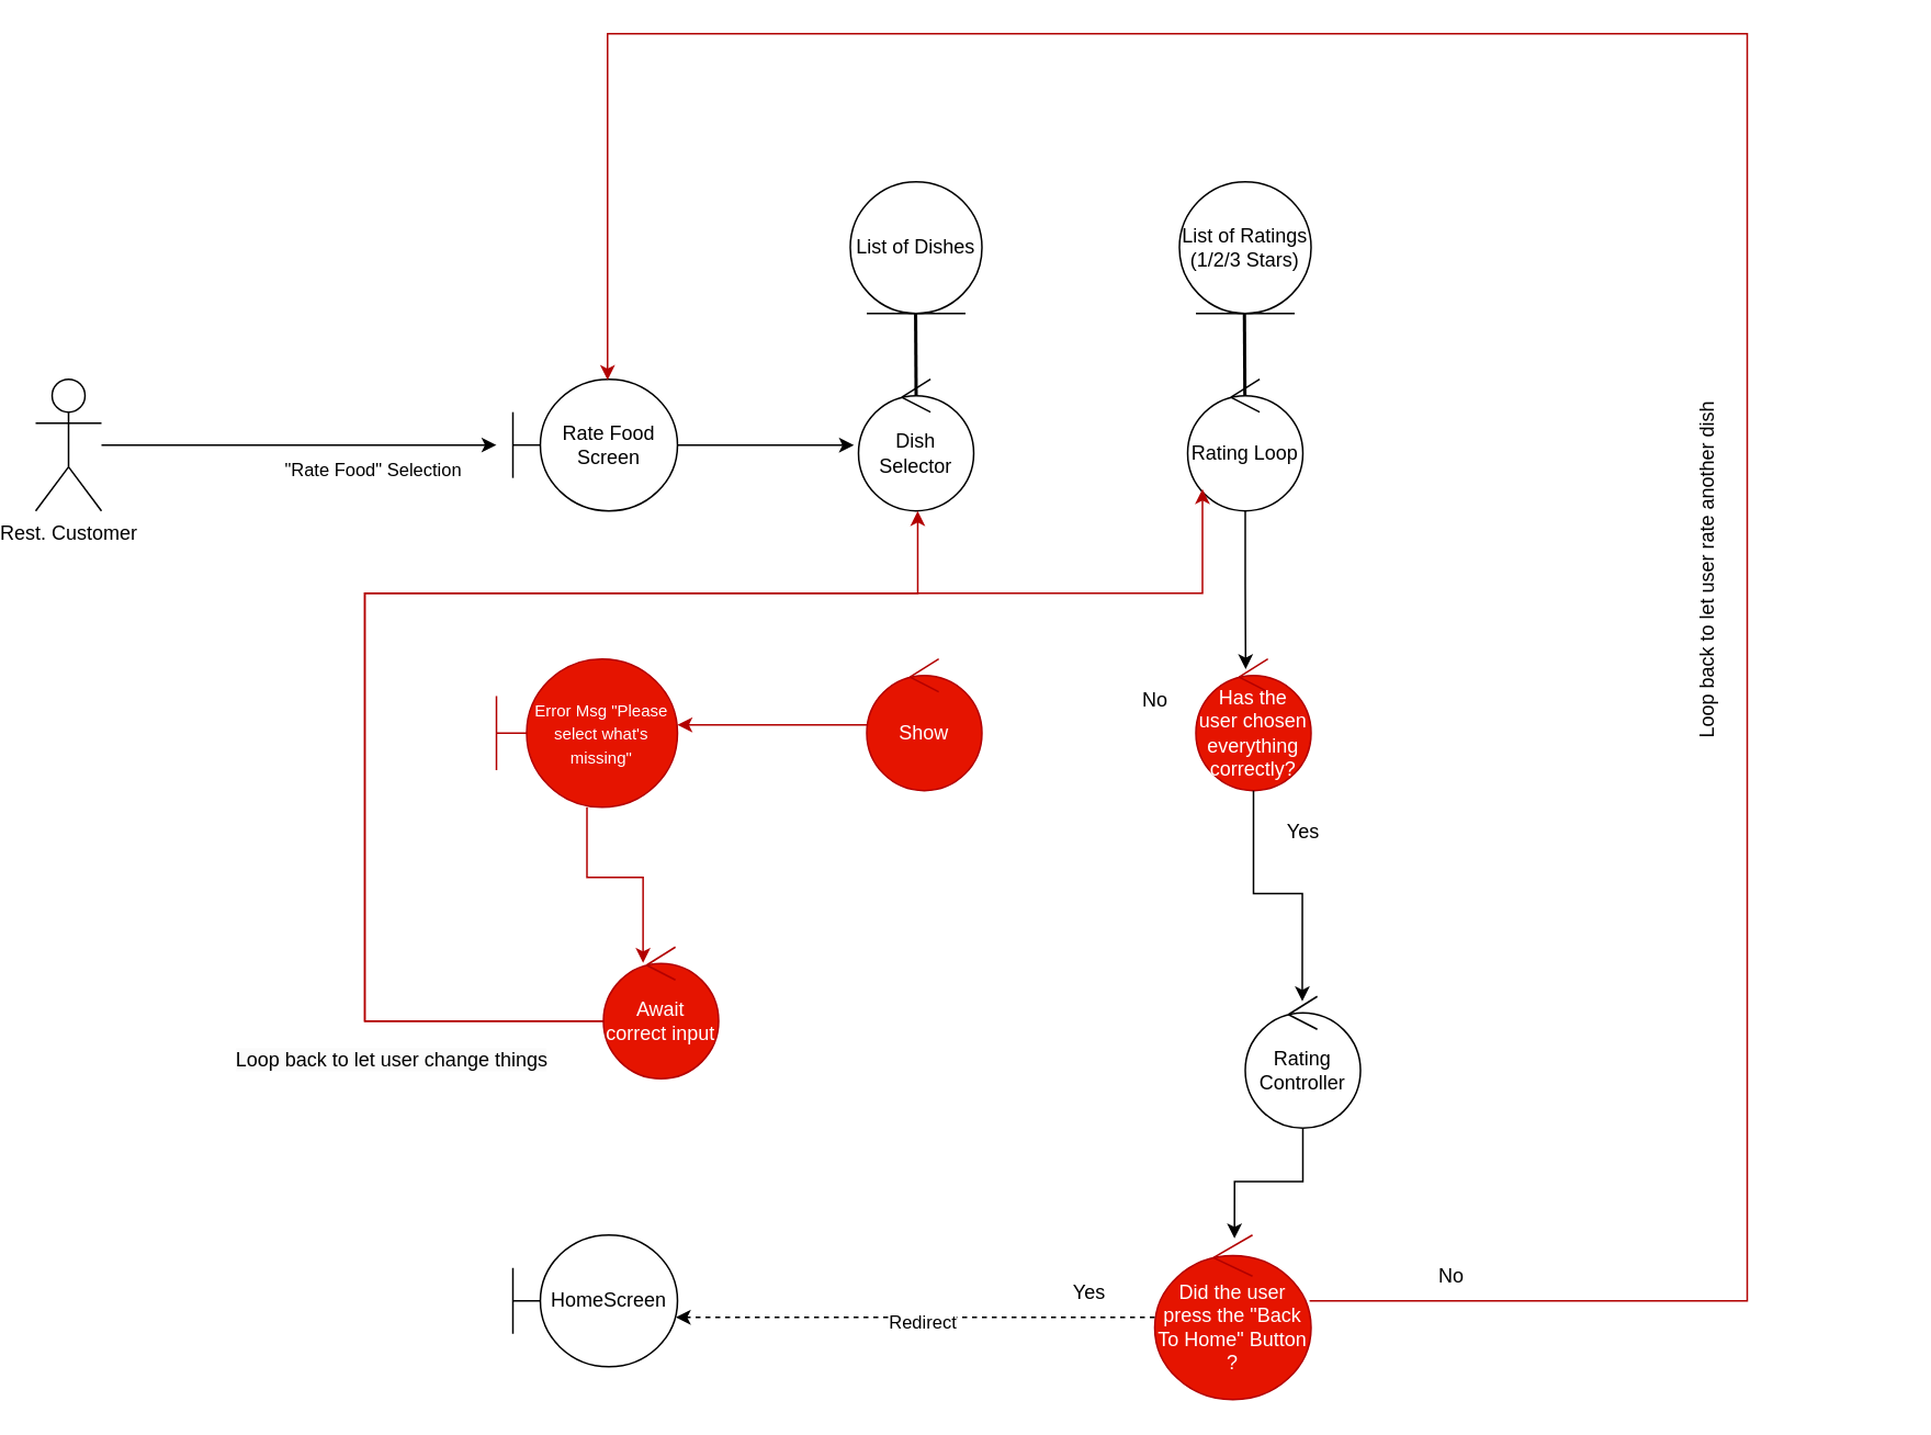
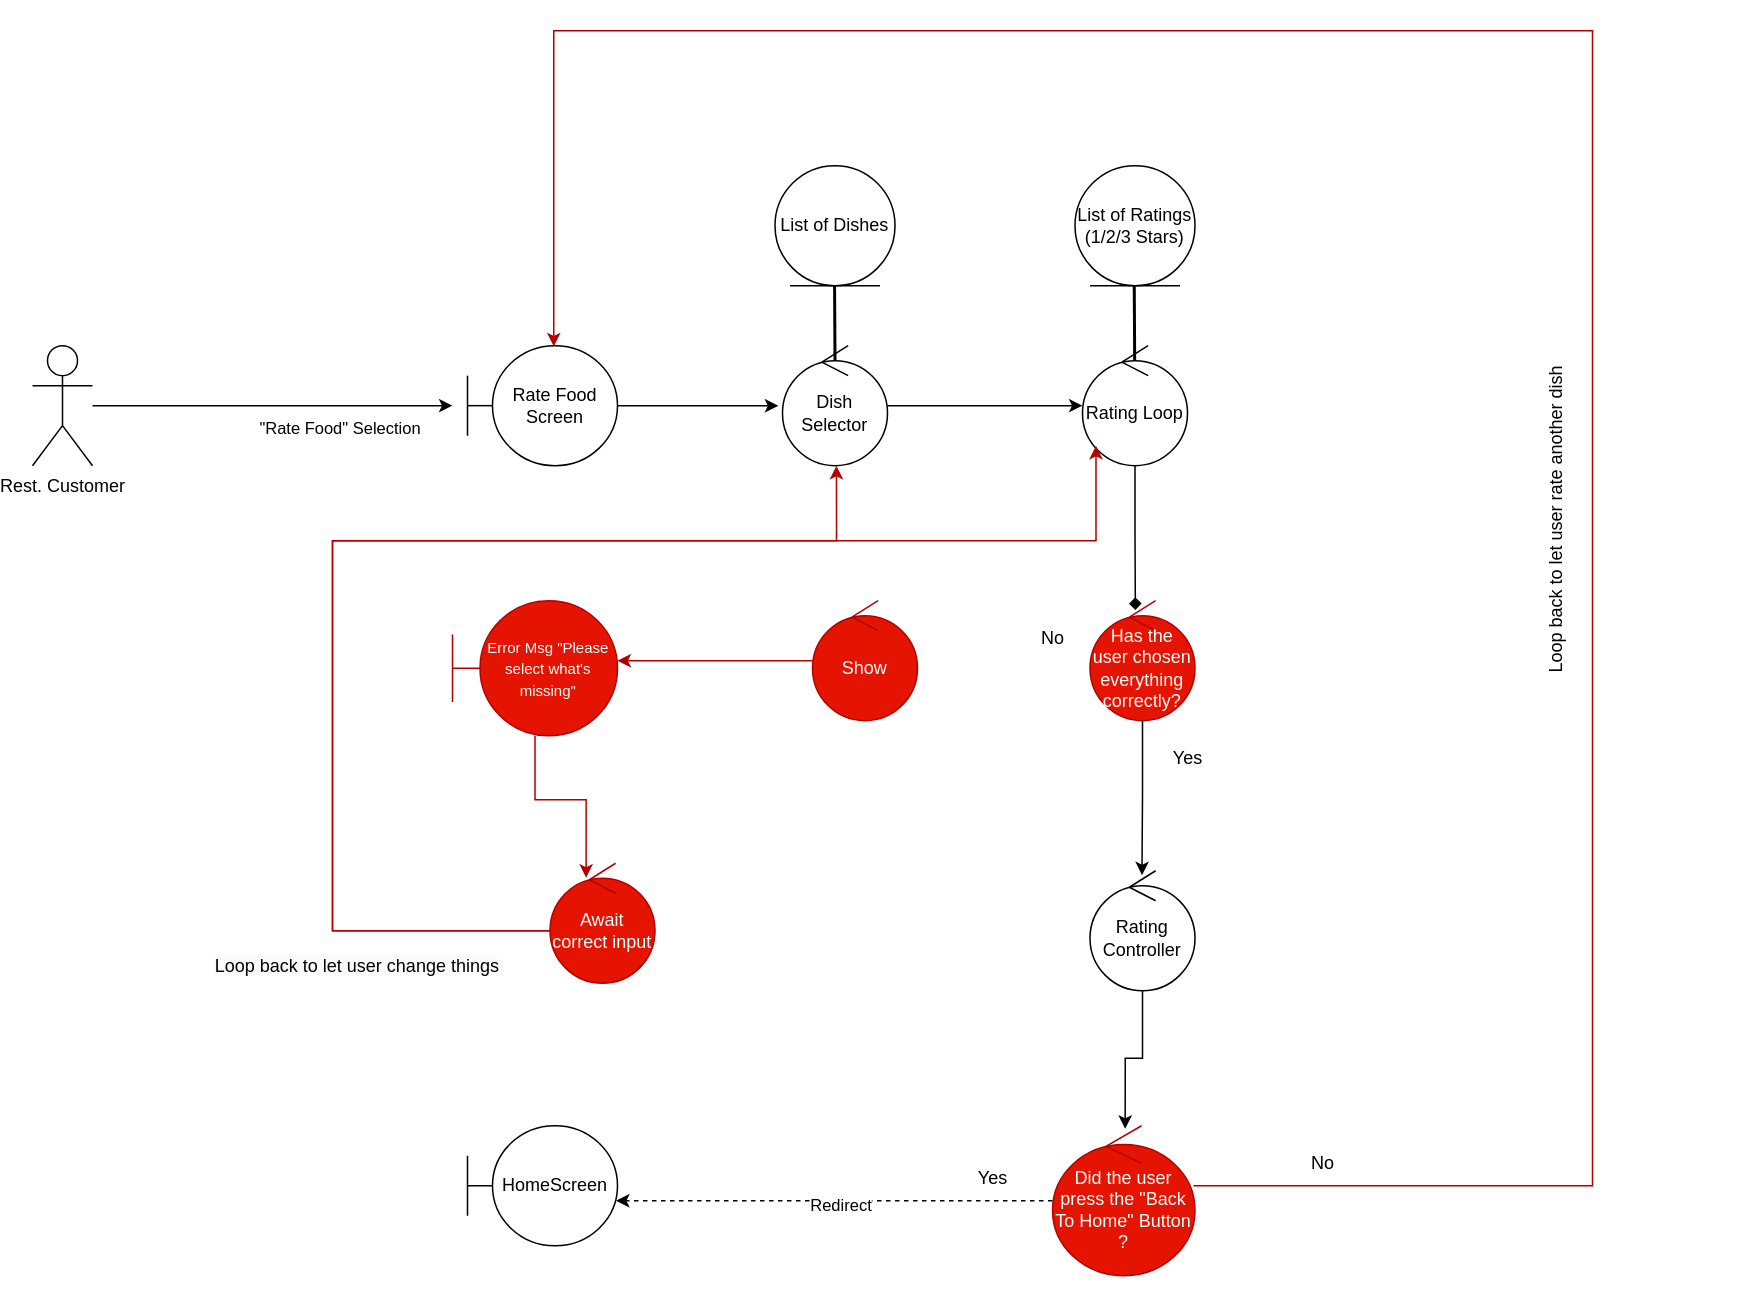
+ <mxCell id="10" style="edgeStyle=orthogonalEdgeStyle;rounded=0;orthogonalLoop=1;jettySize=auto;html=1;entryX=0;entryY=0.5;entryDx=0;entryDy=0;entryPerimeter=0;" edge="1" parent="1" source="5" target="9"><mxGeometry relative="1" as="geometry" /></mxCell>
- <mxCell id="14" style="edgeStyle=orthogonalEdgeStyle;rounded=0;orthogonalLoop=1;jettySize=auto;html=1;entryX=0.432;entryY=0.077;entryDx=0;entryDy=0;entryPerimeter=0;" edge="1" parent="1" source="9" target="13"><mxGeometry relative="1" as="geometry" /></mxCell>
+ <mxCell id="14" style="edgeStyle=orthogonalEdgeStyle;rounded=0;orthogonalLoop=1;jettySize=auto;html=1;entryX=0.432;entryY=0.077;entryDx=0;entryDy=0;entryPerimeter=0;endArrow=diamond;" edge="1" parent="1" source="9" target="13"><mxGeometry relative="1" as="geometry" /></mxCell>
- <mxCell id="24" value="Show" style="ellipse;shape=umlControl;whiteSpace=wrap;html=1;fillColor=#e51400;fontColor=#ffffff;strokeColor=#B20000;" vertex="1" parent="1"><mxGeometry x="525" y="399.95" width="70" height="80" as="geometry" /></mxCell>
+ <mxCell id="24" value="Show" style="ellipse;shape=umlControl;whiteSpace=wrap;html=1;fillColor=#e51400;fontColor=#ffffff;strokeColor=#B20000;" vertex="1" parent="1"><mxGeometry x="540" y="399.95" width="70" height="80" as="geometry" /></mxCell>
- <mxCell id="19" value="Rating Controller" style="ellipse;shape=umlControl;whiteSpace=wrap;html=1;" vertex="1" parent="1"><mxGeometry x="755" y="605" width="70" height="80" as="geometry" /></mxCell>
+ <mxCell id="19" value="Rating Controller" style="ellipse;shape=umlControl;whiteSpace=wrap;html=1;" vertex="1" parent="1"><mxGeometry x="725" y="580" width="70" height="80" as="geometry" /></mxCell>
